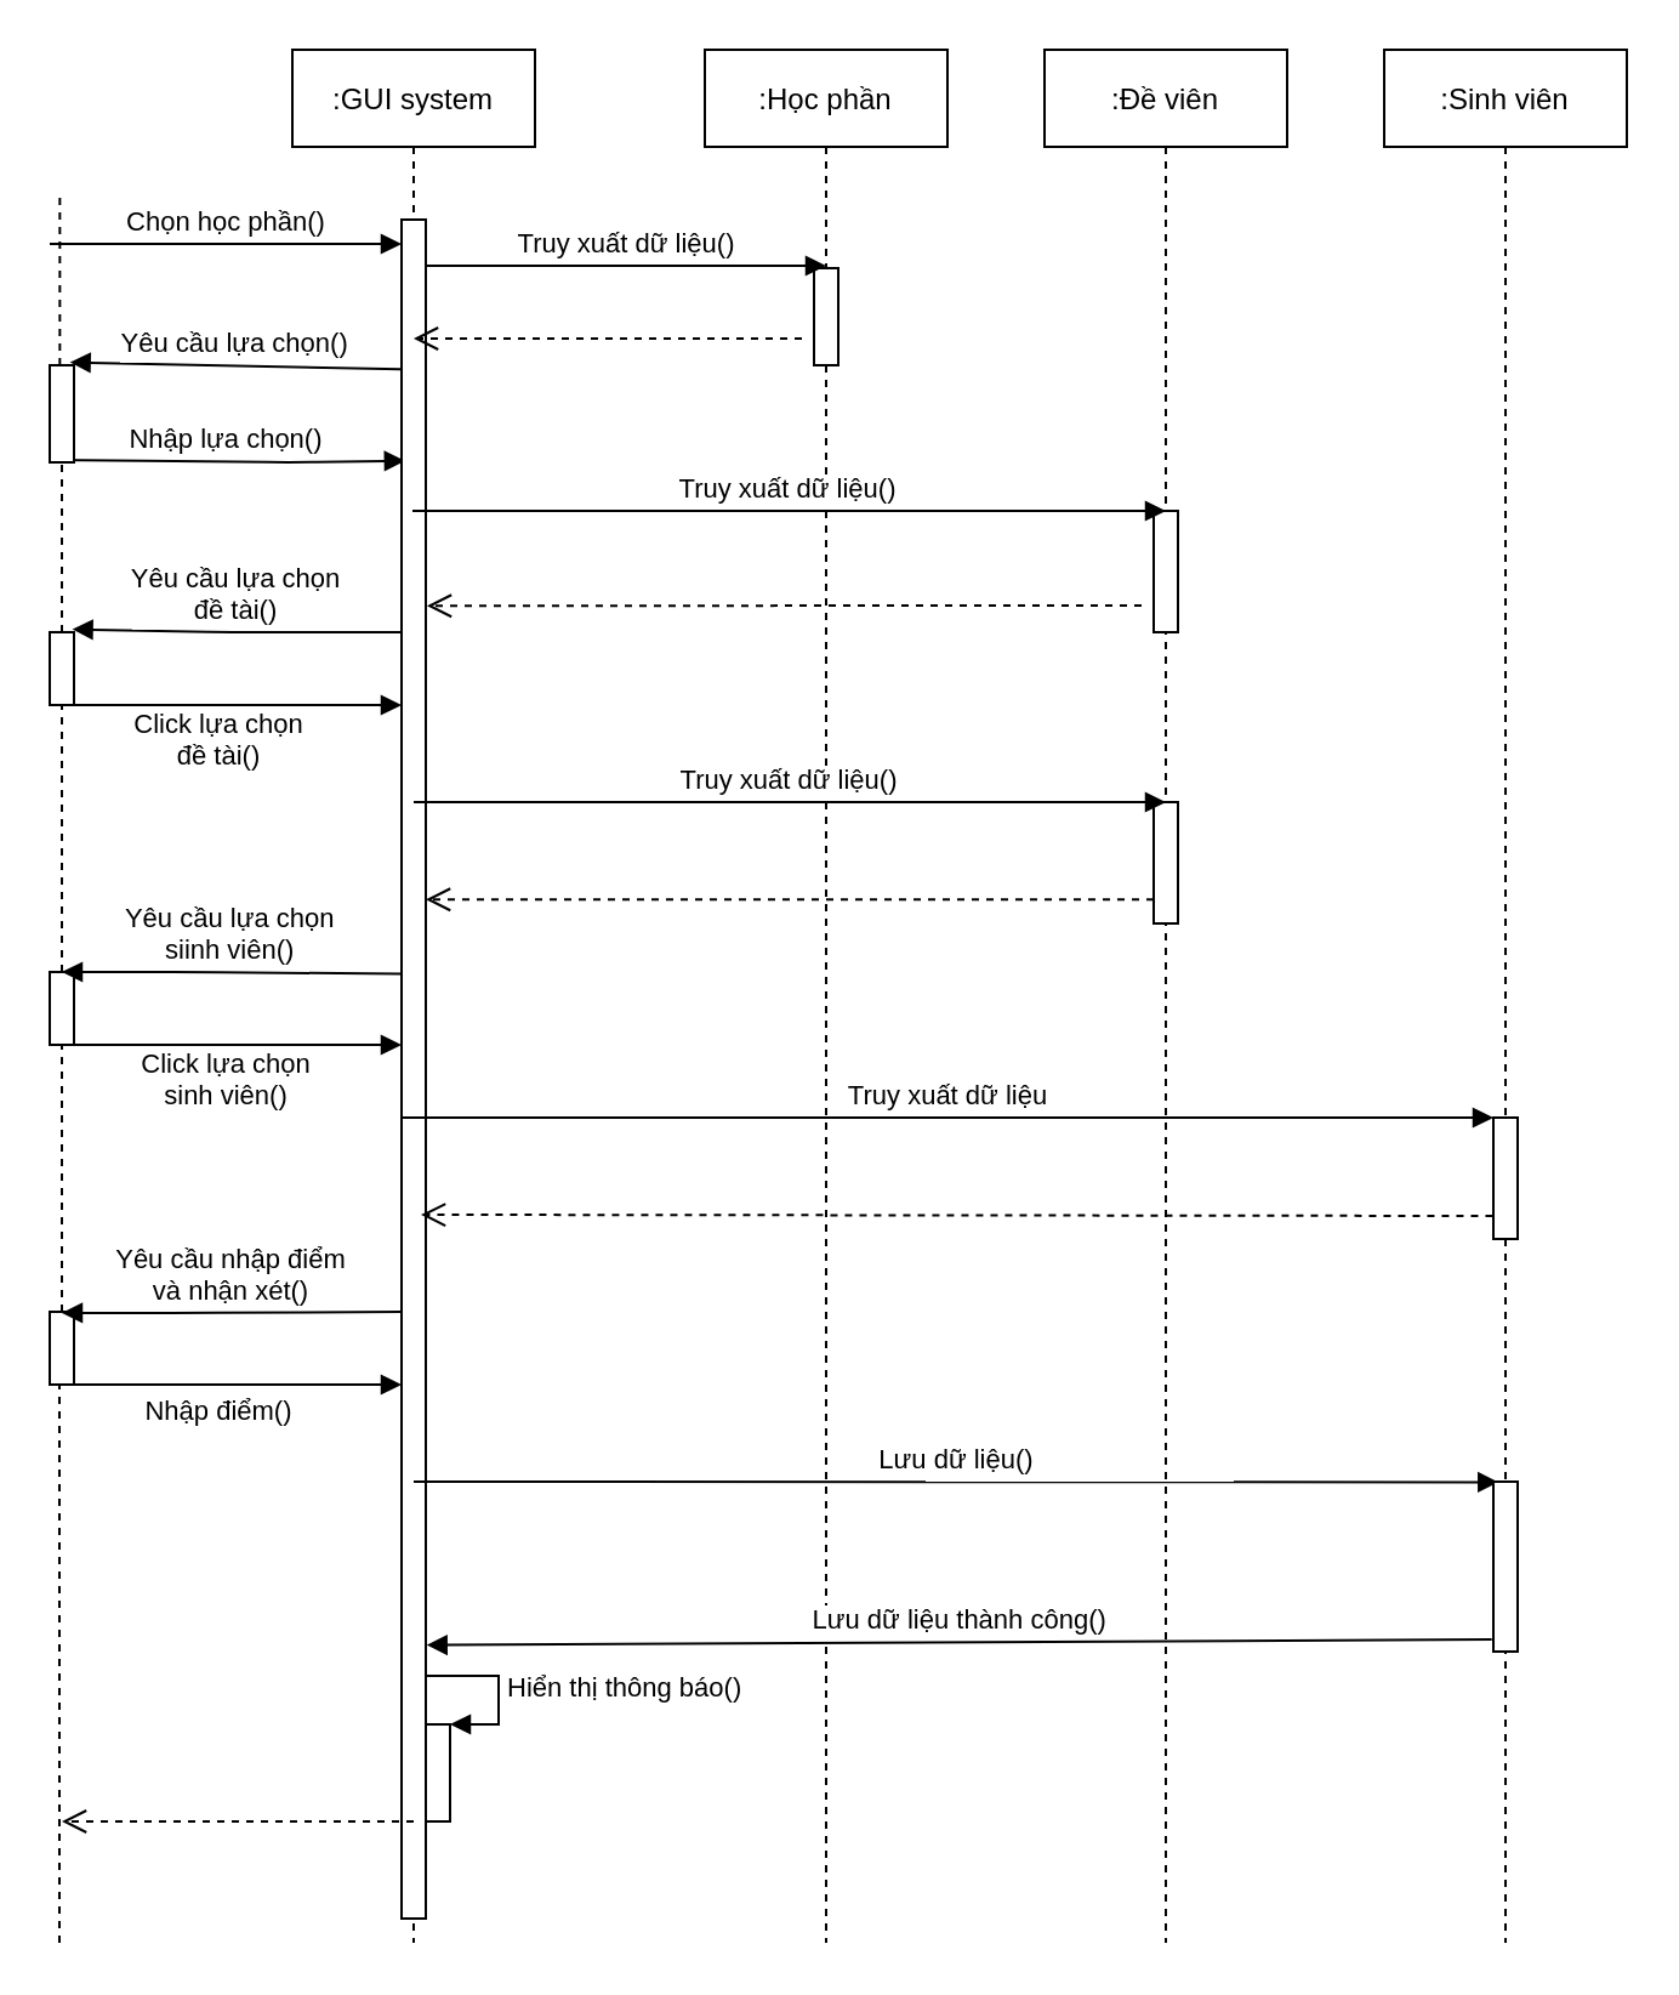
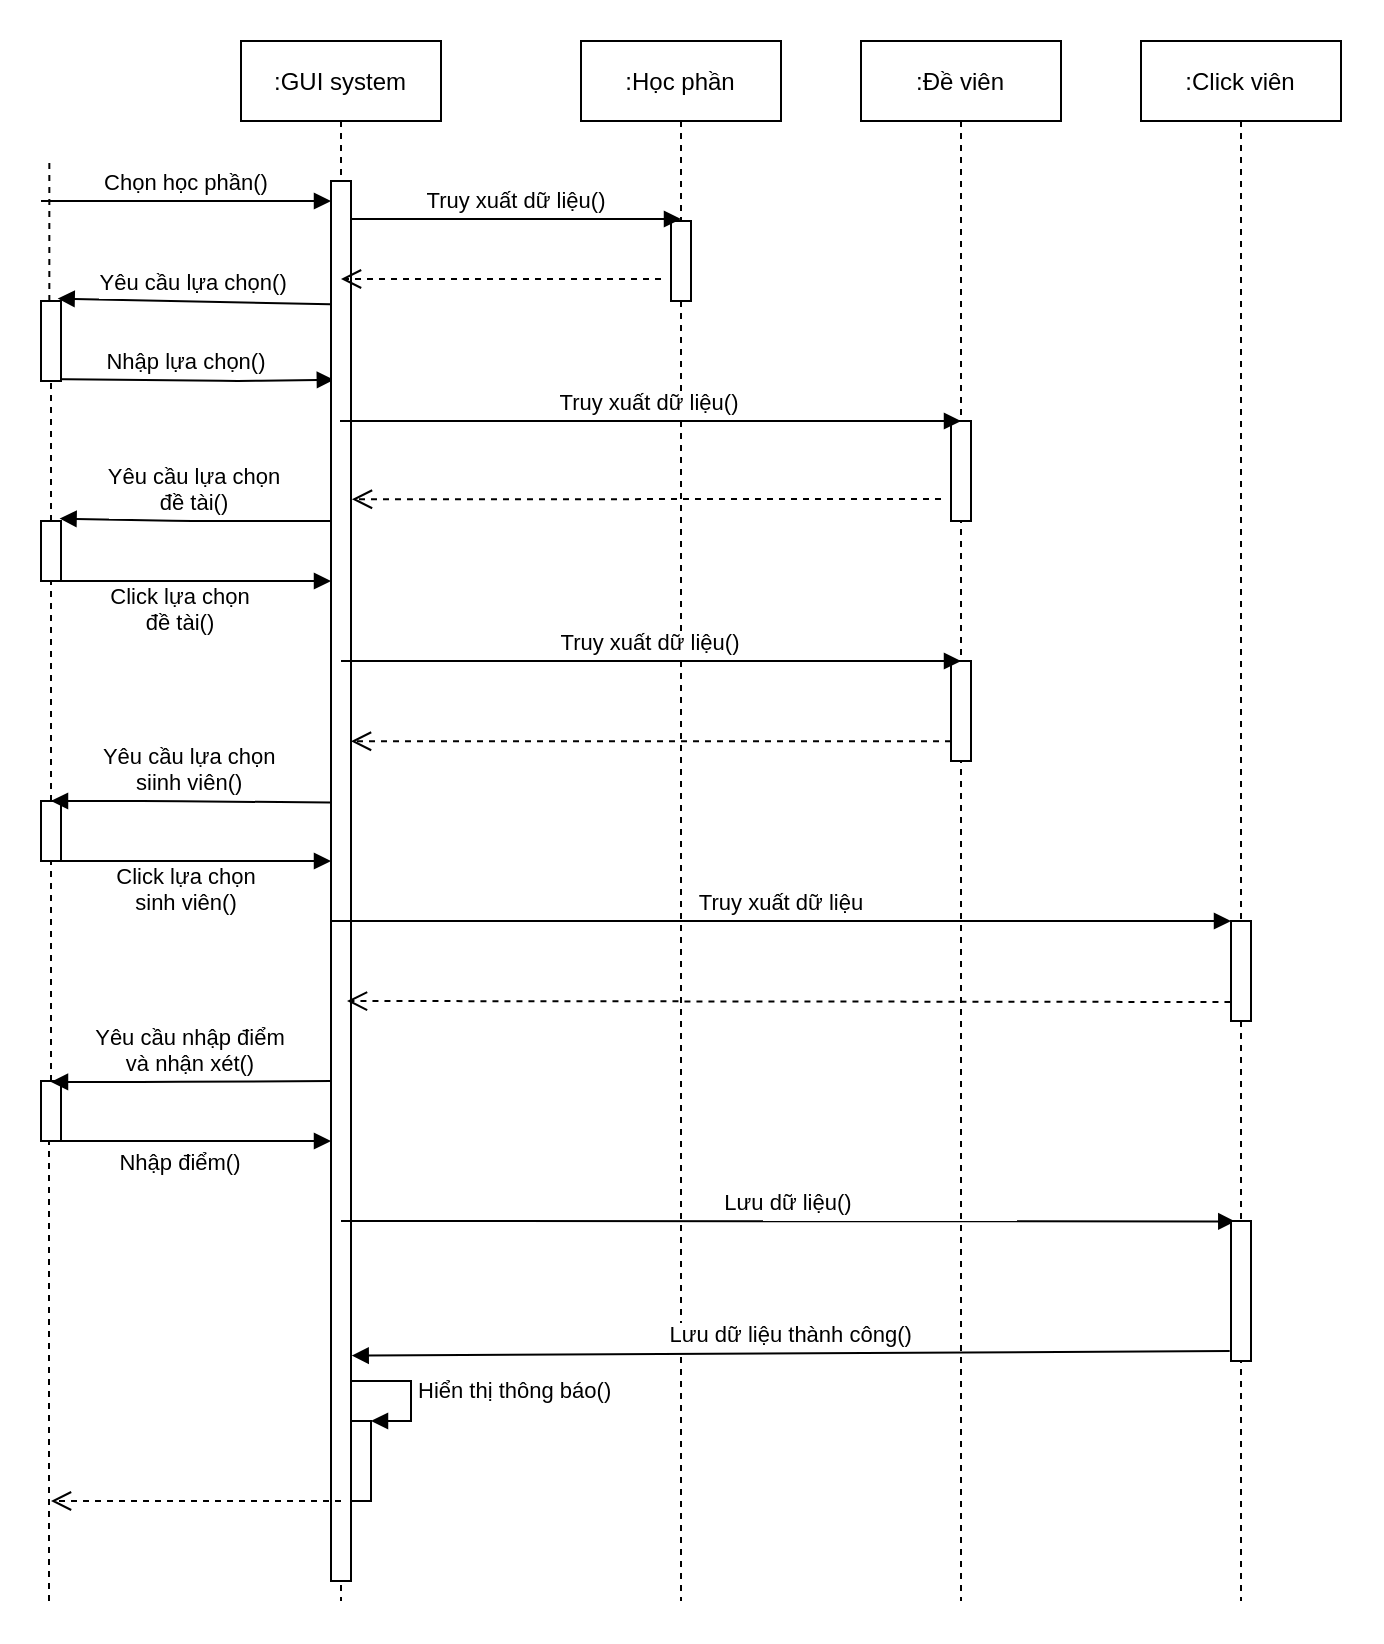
- <mxCell id="20" value=":Sinh viên" style="shape=umlLifeline;perimeter=lifelinePerimeter;container=1;collapsible=0;recursiveResize=0;rounded=0;shadow=0;strokeWidth=1;" vertex="1" parent="1"><mxGeometry x="570" y="20" width="100" height="780" as="geometry" /></mxCell>
+ <mxCell id="20" value=":Click viên" style="shape=umlLifeline;perimeter=lifelinePerimeter;container=1;collapsible=0;recursiveResize=0;rounded=0;shadow=0;strokeWidth=1;" vertex="1" parent="1"><mxGeometry x="570" y="20" width="100" height="780" as="geometry" /></mxCell>
